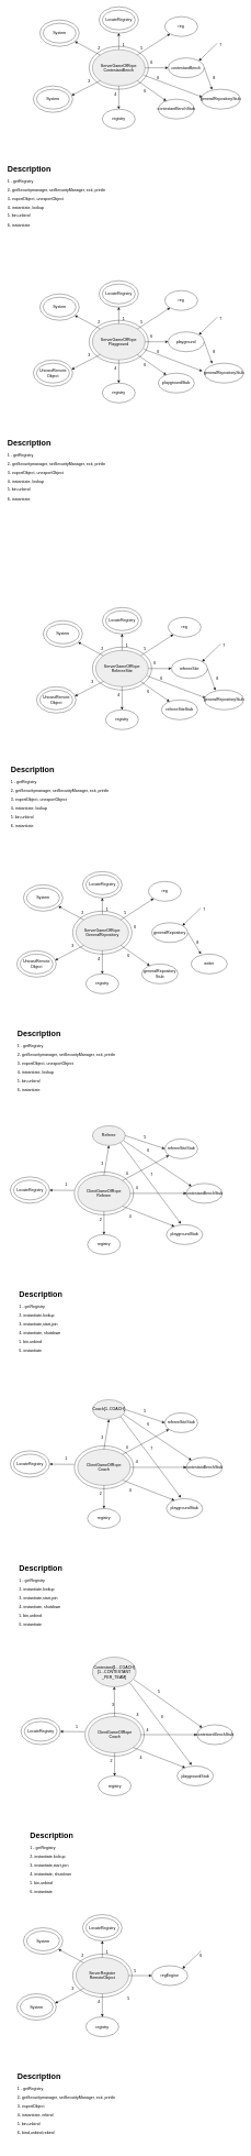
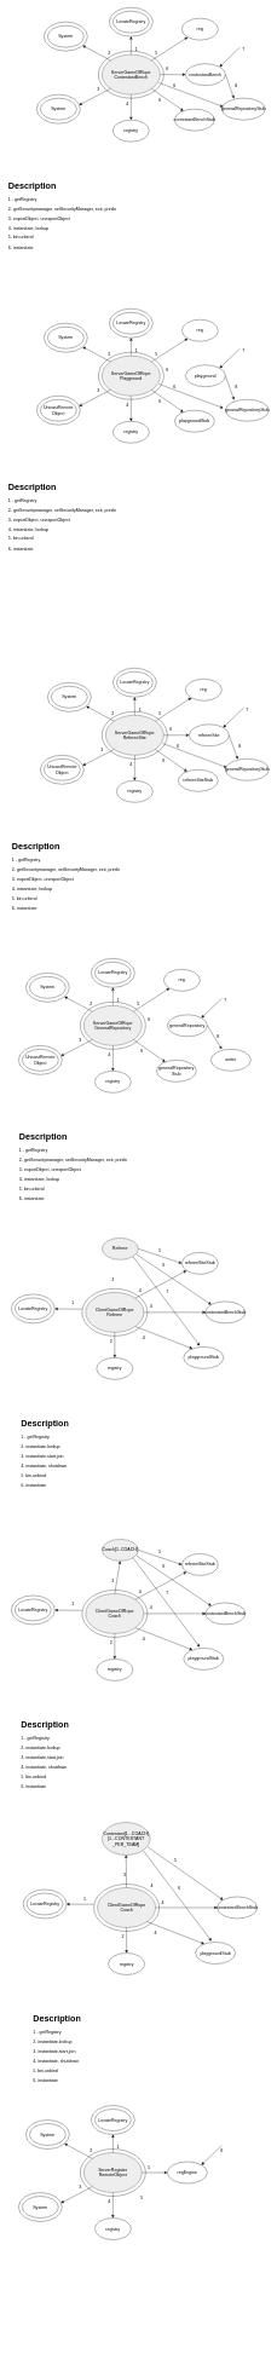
- <mxCell id="54" value="" style="endArrow=classic;html=1;rounded=0;exitX=1;exitY=0.5;exitDx=0;exitDy=0;entryX=0;entryY=0.5;entryDx=0;entryDy=0;" edge="1" parent="1" source="40" target="49"><mxGeometry width="50" height="50" relative="1" as="geometry"><mxPoint x="380" y="1000" as="sourcePoint" /><mxPoint x="380" y="950" as="targetPoint" /></mxGeometry></mxCell>
- <mxCell id="145" value="" style="endArrow=classic;html=1;rounded=0;exitX=0.5;exitY=0;exitDx=0;exitDy=0;entryX=0.5;entryY=1;entryDx=0;entryDy=0;" edge="1" parent="1" source="137" target="139"><mxGeometry width="50" height="50" relative="1" as="geometry"><mxPoint x="268" y="3586" as="sourcePoint" /><mxPoint x="315" y="3510" as="targetPoint" /></mxGeometry></mxCell>
- <mxCell id="231" value="&lt;h1 style=&quot;margin-top: 0px;&quot;&gt;Description&lt;/h1&gt;&lt;p&gt;1 - getRegistry&lt;/p&gt;&lt;p&gt;2- getSecuritymanager, setSecurityManager, exit, println&lt;/p&gt;&lt;p&gt;3- exportObject&lt;/p&gt;&lt;p&gt;4- instantiate, rebind&lt;/p&gt;&lt;p&gt;5. bin,unbind&lt;/p&gt;&lt;p&gt;6- bind,unbind,rebind&lt;/p&gt;" style="text;html=1;whiteSpace=wrap;overflow=hidden;rounded=0;" vertex="1" parent="1"><mxGeometry x="50" y="6270" width="470" height="240" as="geometry" /></mxCell>
